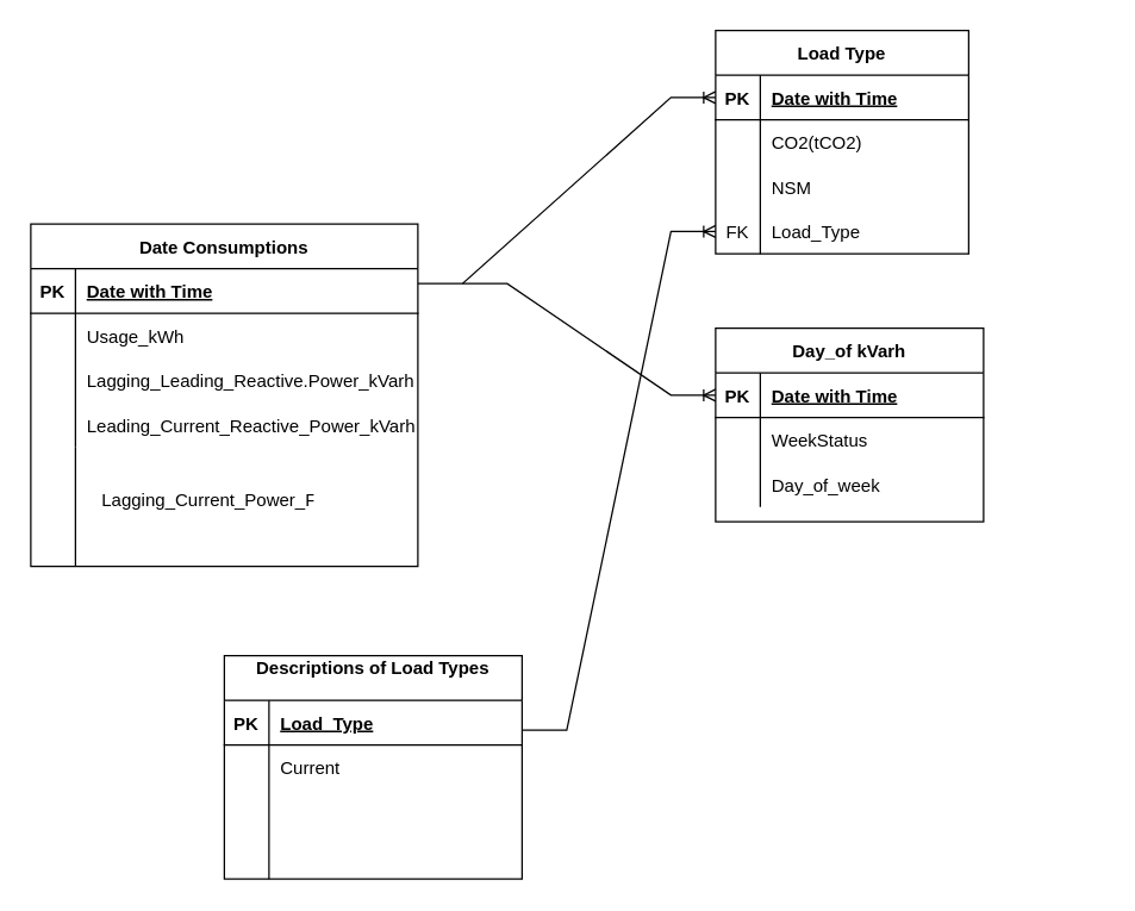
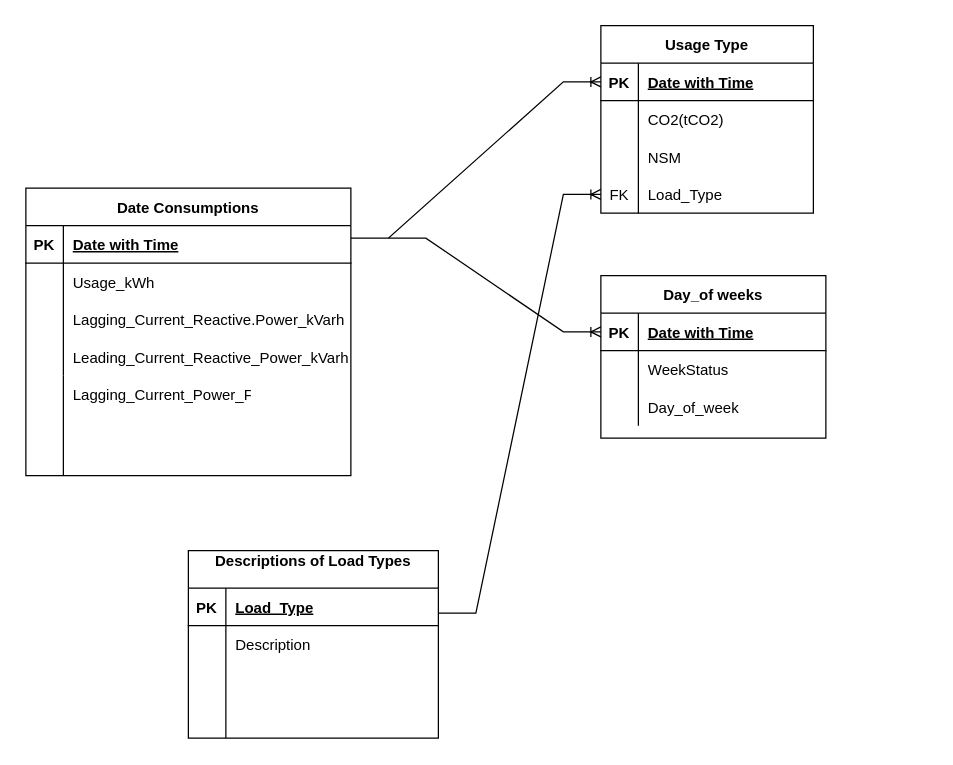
- <mxCell id="19" value="Load Type" style="shape=table;startSize=30;container=1;collapsible=1;childLayout=tableLayout;fixedRows=1;rowLines=0;fontStyle=1;align=center;resizeLast=1;" vertex="1" parent="18"><mxGeometry width="170" height="150" as="geometry" /></mxCell>
+ <mxCell id="19" value="Usage Type" style="shape=table;startSize=30;container=1;collapsible=1;childLayout=tableLayout;fixedRows=1;rowLines=0;fontStyle=1;align=center;resizeLast=1;" vertex="1" parent="18"><mxGeometry width="170" height="150" as="geometry" /></mxCell>
- <mxCell id="37" value="Day_of kVarh" style="shape=table;startSize=30;container=1;collapsible=1;childLayout=tableLayout;fixedRows=1;rowLines=0;fontStyle=1;align=center;resizeLast=1;" vertex="1" parent="34"><mxGeometry width="180" height="130" as="geometry" /></mxCell>
+ <mxCell id="37" value="Day_of weeks" style="shape=table;startSize=30;container=1;collapsible=1;childLayout=tableLayout;fixedRows=1;rowLines=0;fontStyle=1;align=center;resizeLast=1;" vertex="1" parent="34"><mxGeometry width="180" height="130" as="geometry" /></mxCell>
- <mxCell id="12" value="Lagging_Leading_Reactive.Power_kVarh" style="shape=partialRectangle;connectable=0;fillColor=none;top=0;left=0;bottom=0;right=0;align=left;spacingLeft=6;overflow=hidden;" vertex="1" parent="10"><mxGeometry x="30" width="230" height="30" as="geometry"><mxRectangle width="230" height="30" as="alternateBounds" /></mxGeometry></mxCell>
+ <mxCell id="12" value="Lagging_Current_Reactive.Power_kVarh" style="shape=partialRectangle;connectable=0;fillColor=none;top=0;left=0;bottom=0;right=0;align=left;spacingLeft=6;overflow=hidden;" vertex="1" parent="10"><mxGeometry x="30" width="230" height="30" as="geometry"><mxRectangle width="230" height="30" as="alternateBounds" /></mxGeometry></mxCell>
- <mxCell id="16" value="Lagging_Current_Power_Factor" style="shape=partialRectangle;connectable=0;fillColor=none;top=0;left=0;bottom=0;right=0;align=left;spacingLeft=6;overflow=hidden;" vertex="1" parent="2"><mxGeometry x="40" y="170" width="150" height="30" as="geometry"><mxRectangle width="150" height="30" as="alternateBounds" /></mxGeometry></mxCell>
+ <mxCell id="16" value="Lagging_Current_Power_Factor" style="shape=partialRectangle;connectable=0;fillColor=none;top=0;left=0;bottom=0;right=0;align=left;spacingLeft=6;overflow=hidden;" vertex="1" parent="2"><mxGeometry x="30" y="150" width="150" height="30" as="geometry"><mxRectangle width="150" height="30" as="alternateBounds" /></mxGeometry></mxCell>
- <mxCell id="53" value="Current" style="shape=partialRectangle;connectable=0;fillColor=none;top=0;left=0;bottom=0;right=0;align=left;spacingLeft=6;overflow=hidden;" vertex="1" parent="51"><mxGeometry x="30" width="170" height="30" as="geometry"><mxRectangle width="170" height="30" as="alternateBounds" /></mxGeometry></mxCell>
+ <mxCell id="53" value="Description" style="shape=partialRectangle;connectable=0;fillColor=none;top=0;left=0;bottom=0;right=0;align=left;spacingLeft=6;overflow=hidden;" vertex="1" parent="51"><mxGeometry x="30" width="170" height="30" as="geometry"><mxRectangle width="170" height="30" as="alternateBounds" /></mxGeometry></mxCell>
